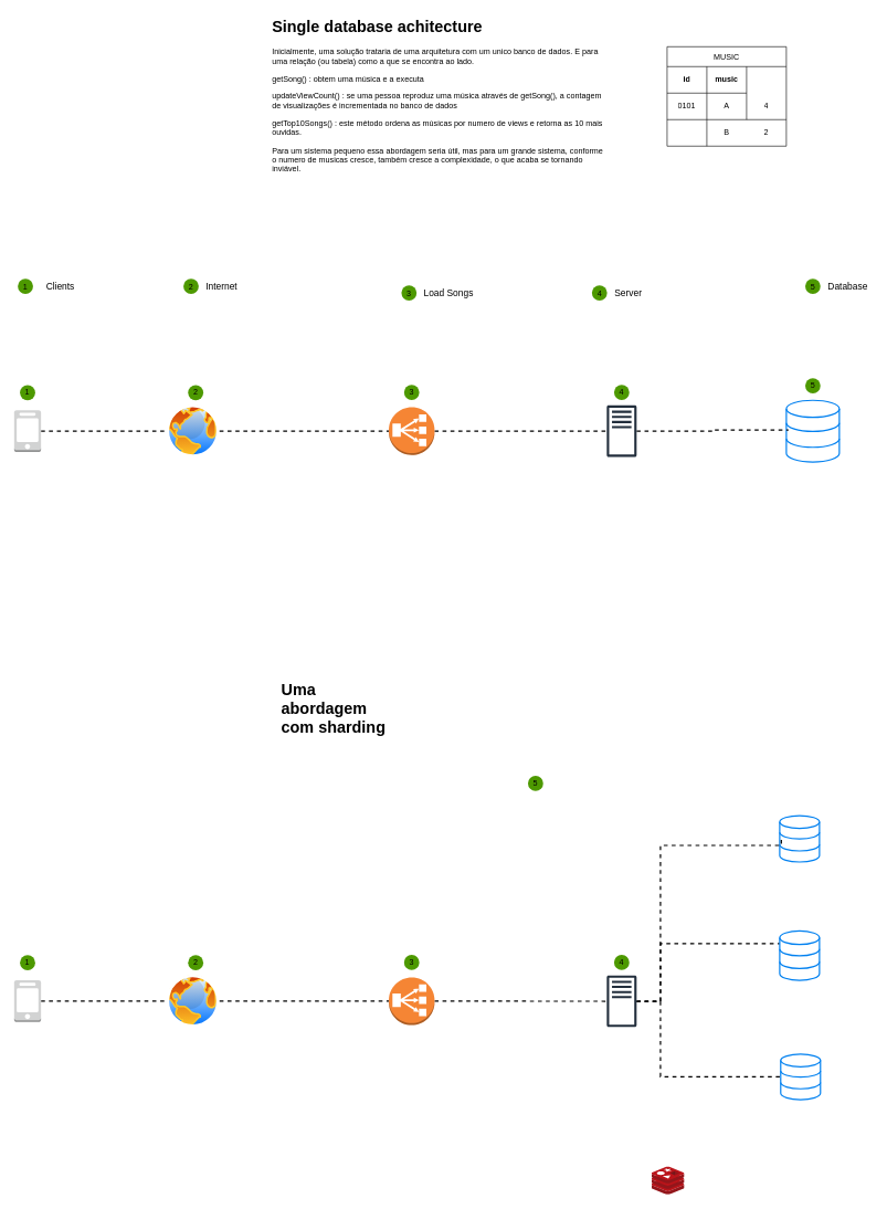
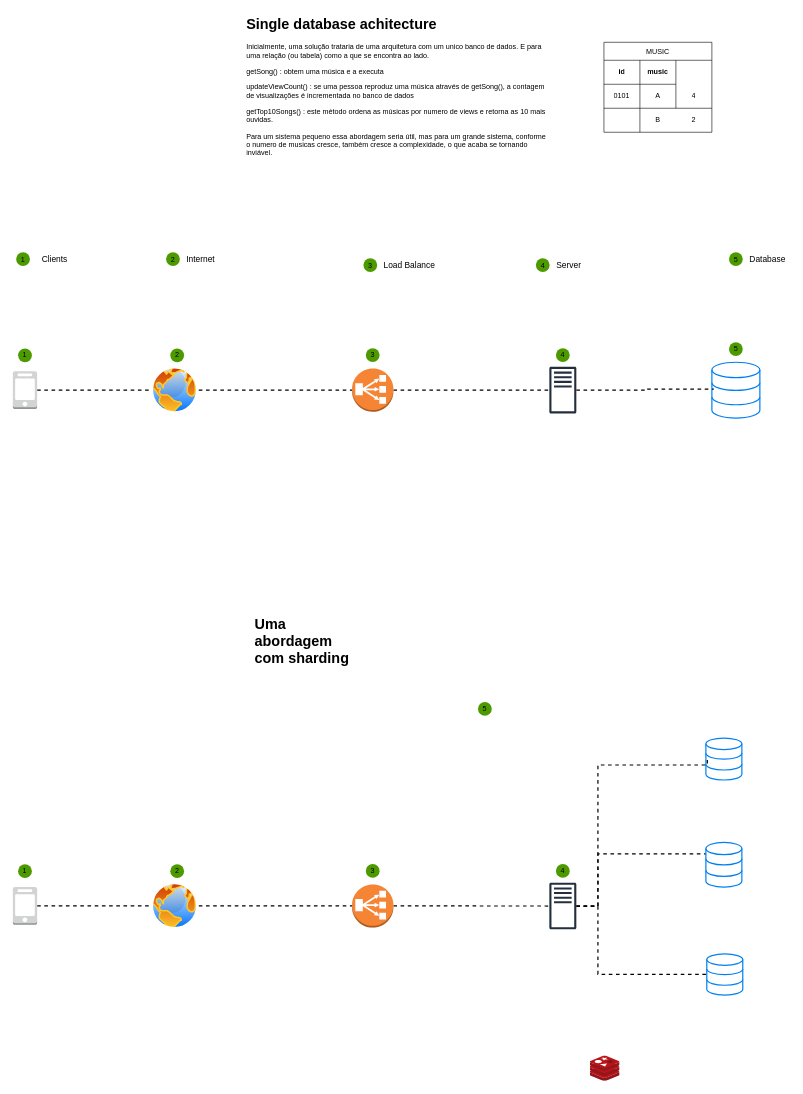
- <mxCell id="26" value="&lt;span&gt;Load Songs&lt;/span&gt;" style="text;html=1;align=left;verticalAlign=top;spacingTop=-4;fontSize=14;labelBackgroundColor=none;whiteSpace=wrap;" vertex="1" parent="25"><mxGeometry x="32" width="96" height="20" as="geometry" /></mxCell>
+ <mxCell id="26" value="&lt;span&gt;Load Balance&lt;/span&gt;" style="text;html=1;align=left;verticalAlign=top;spacingTop=-4;fontSize=14;labelBackgroundColor=none;whiteSpace=wrap;" vertex="1" parent="25"><mxGeometry x="32" width="96" height="20" as="geometry" /></mxCell>
